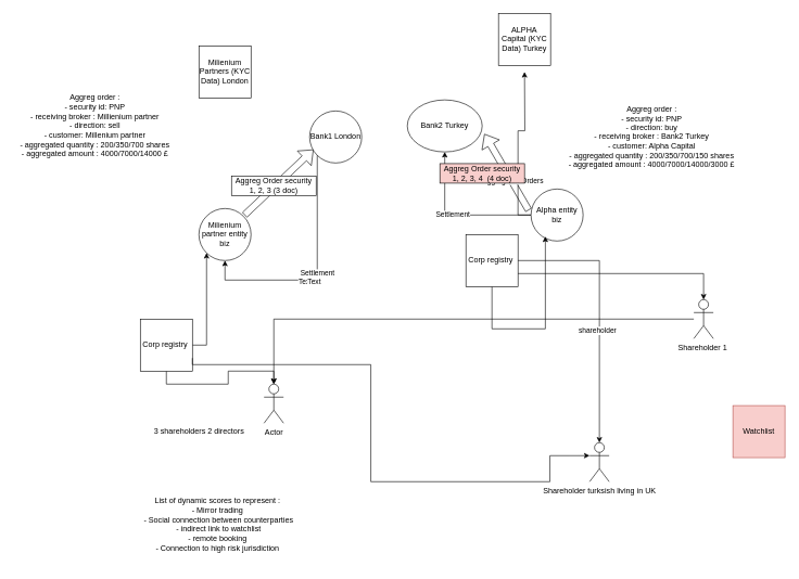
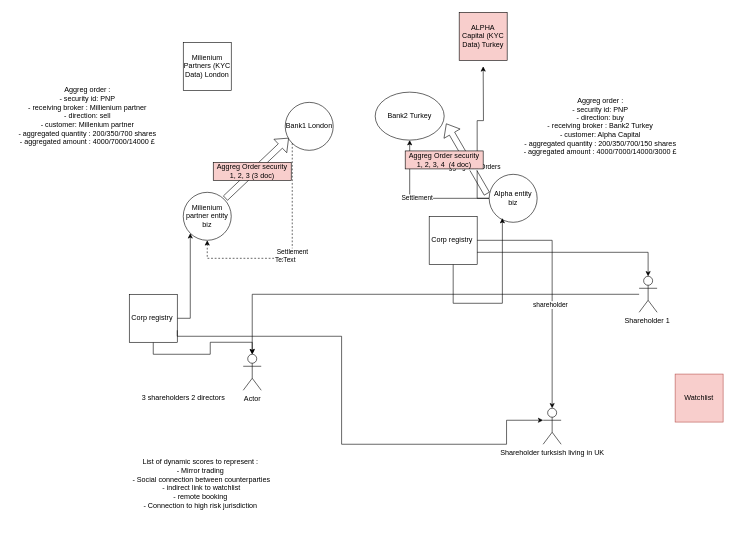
- <mxCell id="4" value="ALPHA Capital (KYC Data) Turkey" style="whiteSpace=wrap;html=1;aspect=fixed;" vertex="1" parent="1"><mxGeometry x="765" y="20" width="80" height="80" as="geometry" /></mxCell>
+ <mxCell id="4" value="ALPHA Capital (KYC Data) Turkey" style="whiteSpace=wrap;html=1;aspect=fixed;fillColor=#f8cecc;" vertex="1" parent="1"><mxGeometry x="765" y="20" width="80" height="80" as="geometry" /></mxCell>
- <mxCell id="16" value="Aggreg Order security 1, 2, 3 (3 doc)" style="rounded=0;whiteSpace=wrap;html=1;" vertex="1" parent="1"><mxGeometry x="355" y="270" width="130" height="30" as="geometry" /></mxCell>
+ <mxCell id="16" value="Aggreg Order security 1, 2, 3 (3 doc)" style="rounded=0;whiteSpace=wrap;html=1;fillColor=#f8cecc;" vertex="1" parent="1"><mxGeometry x="355" y="270" width="130" height="30" as="geometry" /></mxCell>
- <mxCell id="12" value="Settlement" style="edgeStyle=orthogonalEdgeStyle;rounded=0;orthogonalLoop=1;jettySize=auto;html=1;exitX=0;exitY=1;exitDx=0;exitDy=0;" edge="1" parent="1" source="11" target="2"><mxGeometry relative="1" as="geometry"><Array as="points"><mxPoint x="487" y="430" /><mxPoint x="345" y="430" /></Array></mxGeometry></mxCell>
+ <mxCell id="12" value="Settlement" style="edgeStyle=orthogonalEdgeStyle;rounded=0;orthogonalLoop=1;jettySize=auto;html=1;exitX=0;exitY=1;exitDx=0;exitDy=0;dashed=1;" edge="1" parent="1" source="11" target="2"><mxGeometry relative="1" as="geometry"><Array as="points"><mxPoint x="487" y="430" /><mxPoint x="345" y="430" /></Array></mxGeometry></mxCell>
